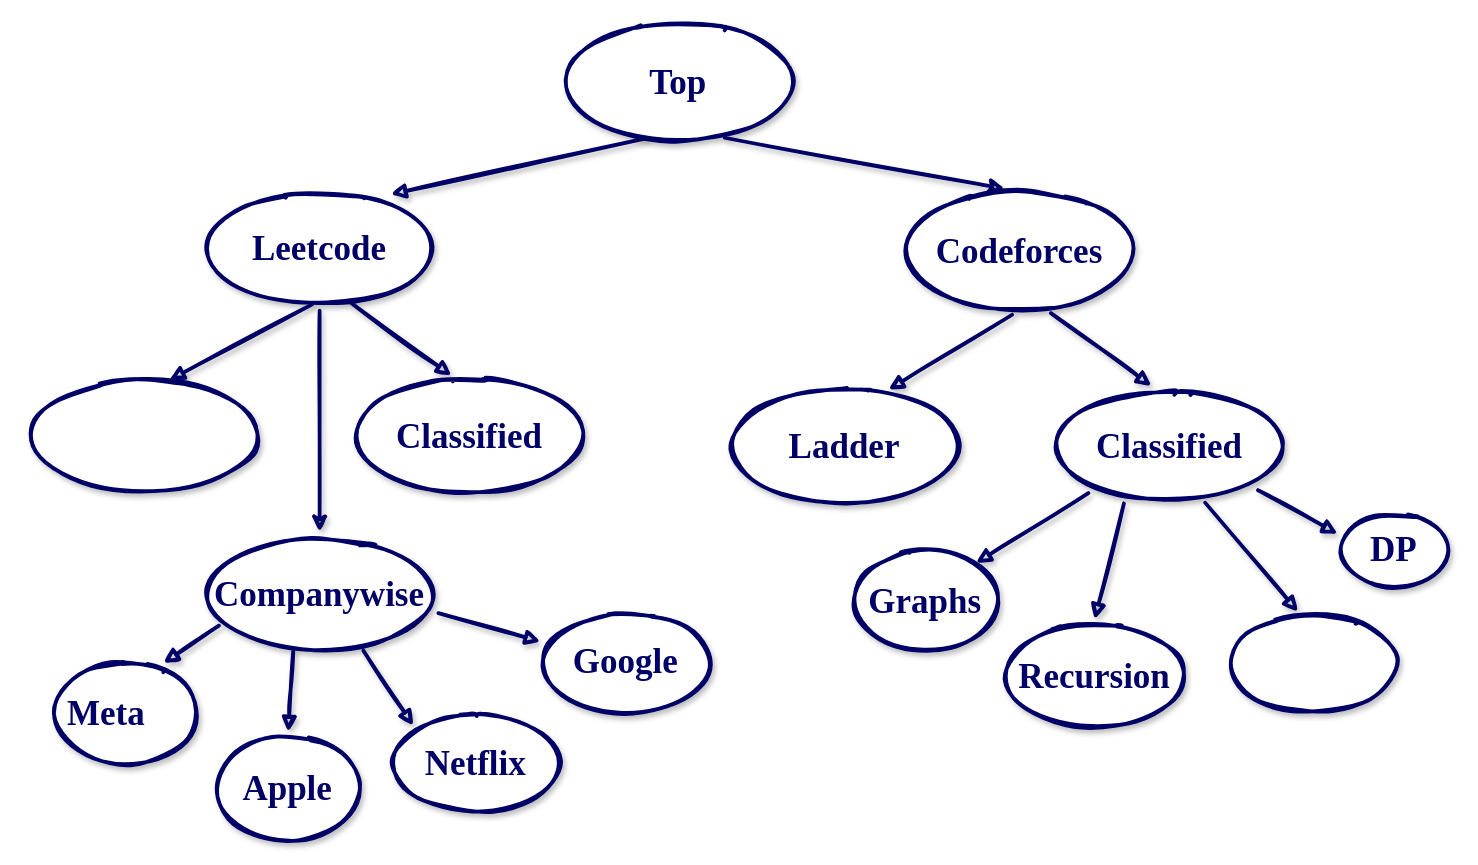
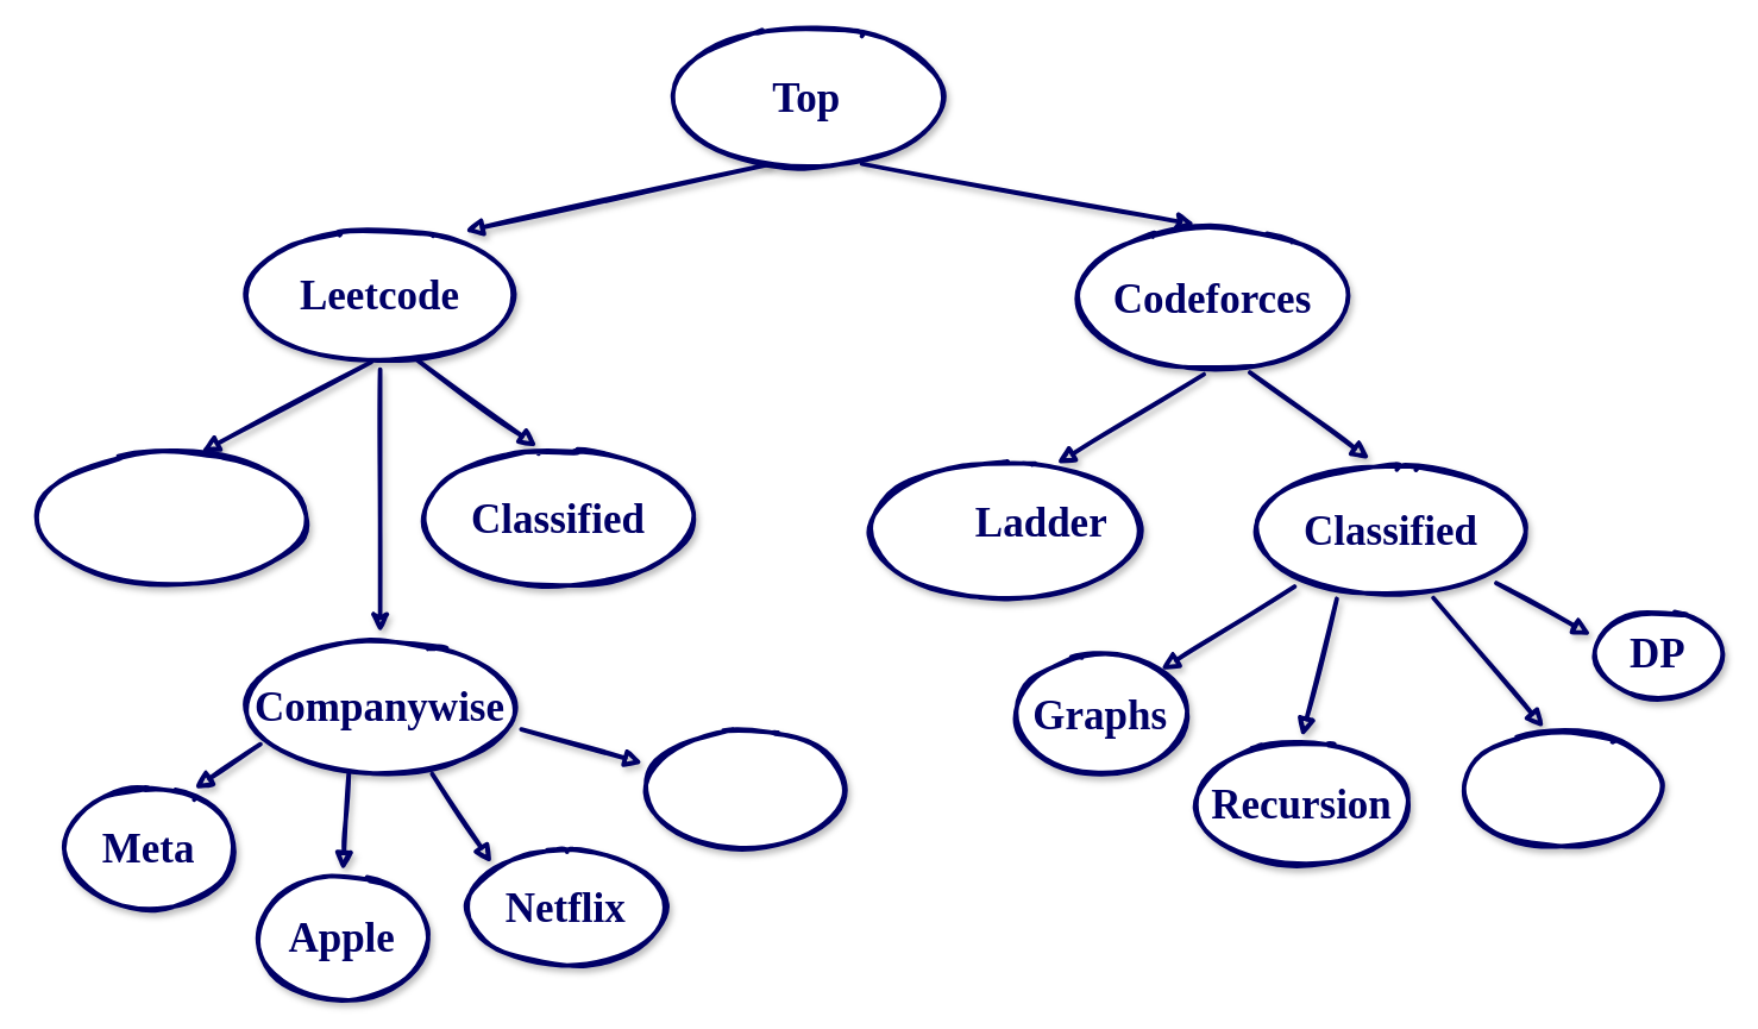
- <mxCell id="23" value="Ladder" style="text;html=1;strokeColor=none;fillColor=none;align=center;verticalAlign=middle;whiteSpace=wrap;rounded=0;fontStyle=1;fontSize=28;fontFamily=Comic Sans MS;strokeWidth=0;fontColor=#000066;" vertex="1" parent="21"><mxGeometry x="43.182" y="30" width="103.636" height="30" as="geometry" /></mxCell>
+ <mxCell id="23" value="Ladder" style="text;html=1;strokeColor=none;fillColor=none;align=center;verticalAlign=middle;whiteSpace=wrap;rounded=0;fontStyle=1;fontSize=28;fontFamily=Comic Sans MS;strokeWidth=0;fontColor=#000066;" vertex="1" parent="21"><mxGeometry x="68.182" y="25" width="103.636" height="30" as="geometry" /></mxCell>
- <mxCell id="48" value="Google" style="text;html=1;strokeColor=none;fillColor=none;align=center;verticalAlign=middle;whiteSpace=wrap;rounded=0;fontStyle=1;fontSize=28;fontFamily=Comic Sans MS;strokeWidth=0;fontColor=#000066;" vertex="1" parent="46"><mxGeometry x="31.82" y="26.67" width="76.36" height="23.33" as="geometry" /></mxCell>
- <mxCell id="36" value="Meta" style="text;html=1;strokeColor=none;fillColor=none;align=center;verticalAlign=middle;whiteSpace=wrap;rounded=0;fontStyle=1;fontSize=28;fontFamily=Comic Sans MS;strokeWidth=0;fontColor=#000066;" vertex="1" parent="34"><mxGeometry x="12.273" y="26.667" width="65.455" height="26.667" as="geometry" /></mxCell>
+ <mxCell id="36" value="Meta" style="text;html=1;strokeColor=none;fillColor=none;align=center;verticalAlign=middle;whiteSpace=wrap;rounded=0;fontStyle=1;fontSize=28;fontFamily=Comic Sans MS;strokeWidth=0;fontColor=#000066;" vertex="1" parent="34"><mxGeometry x="27.273" y="26.667" width="65.455" height="26.667" as="geometry" /></mxCell>
